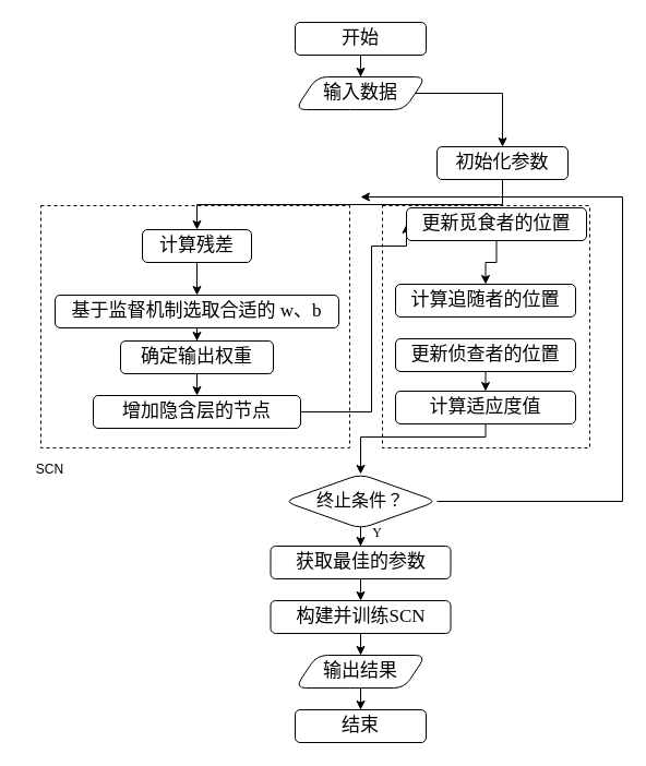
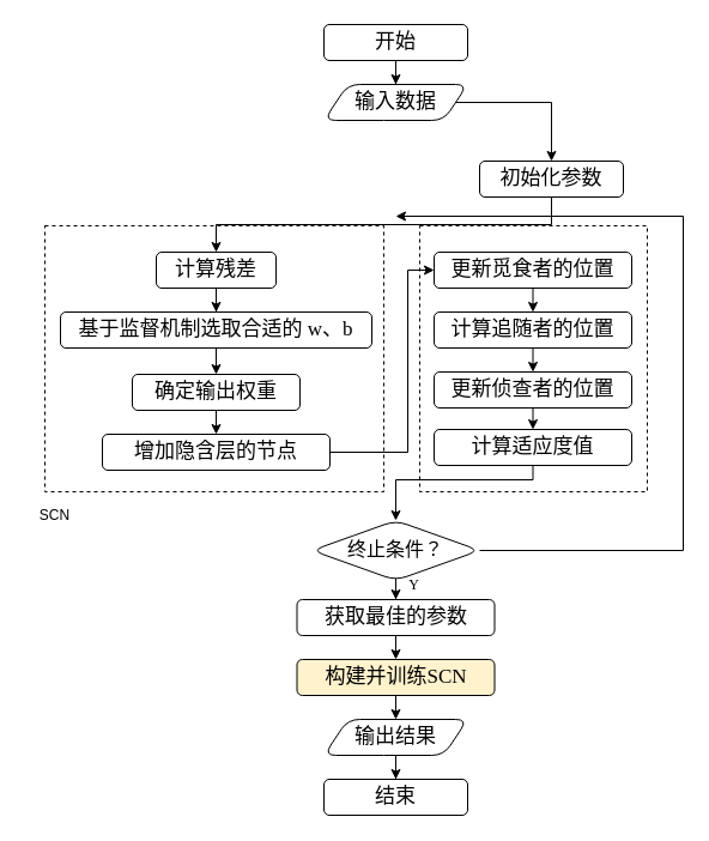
- <mxCell id="24" value="更新觅食者的位置" style="whiteSpace=wrap;html=1;fontSize=17;rounded=1;fontFamily=Times New Roman;" vertex="1" parent="1"><mxGeometry x="372" y="190" width="165" height="30" as="geometry" /></mxCell>
+ <mxCell id="24" value="更新觅食者的位置" style="whiteSpace=wrap;html=1;fontSize=17;rounded=1;fontFamily=Times New Roman;" vertex="1" parent="1"><mxGeometry x="362" y="210" width="165" height="30" as="geometry" /></mxCell>
- <mxCell id="13" value="基于监督机制选取合适的 w、b" style="whiteSpace=wrap;html=1;fontSize=17;rounded=1;fontFamily=Times New Roman;" vertex="1" parent="1"><mxGeometry x="50" y="270" width="260" height="30" as="geometry" /></mxCell>
+ <mxCell id="13" value="基于监督机制选取合适的 w、b" style="whiteSpace=wrap;html=1;fontSize=17;rounded=1;fontFamily=Times New Roman;" vertex="1" parent="1"><mxGeometry x="50" y="260" width="260" height="30" as="geometry" /></mxCell>
+ <mxCell id="25" style="edgeStyle=orthogonalEdgeStyle;rounded=0;orthogonalLoop=1;jettySize=auto;html=1;exitX=0.5;exitY=1;exitDx=0;exitDy=0;entryX=0.5;entryY=0;entryDx=0;entryDy=0;" edge="1" parent="1" source="26" target="28"><mxGeometry relative="1" as="geometry" /></mxCell>
- <mxCell id="37" value="构建并训练SCN" style="whiteSpace=wrap;html=1;fontSize=17;rounded=1;fontFamily=Times New Roman;" vertex="1" parent="1"><mxGeometry x="247.5" y="550" width="165" height="30" as="geometry" /></mxCell>
+ <mxCell id="37" value="构建并训练SCN" style="whiteSpace=wrap;html=1;fontSize=17;rounded=1;fontFamily=Times New Roman;fillColor=#fff2cc;" vertex="1" parent="1"><mxGeometry x="247.5" y="550" width="165" height="30" as="geometry" /></mxCell>
